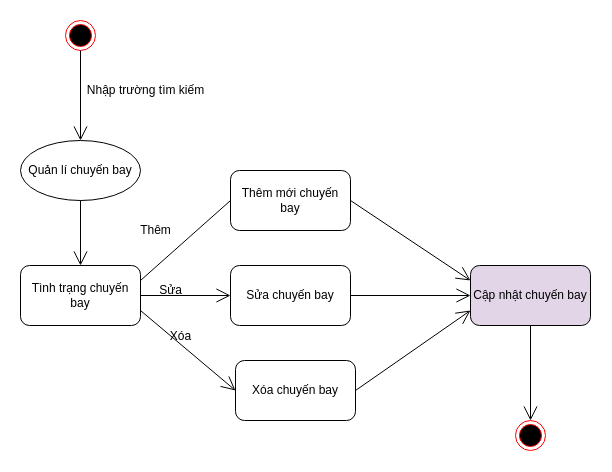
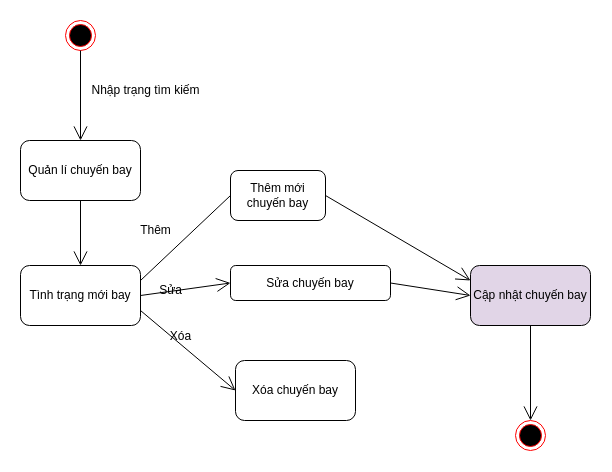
- <mxCell id="4" value="Nhập trường tìm kiếm" style="text;html=1;align=center;verticalAlign=middle;resizable=0;points=[];autosize=1;" parent="1" vertex="1"><mxGeometry x="80" y="80" width="130" height="20" as="geometry" /></mxCell>
+ <mxCell id="4" value="Nhập trạng tìm kiếm" style="text;html=1;align=center;verticalAlign=middle;resizable=0;points=[];autosize=1;" parent="1" vertex="1"><mxGeometry x="80" y="80" width="130" height="20" as="geometry" /></mxCell>
- <mxCell id="21" value="Quản lí chuyến bay" style="ellipse;whiteSpace=wrap;html=1;" vertex="1" parent="1"><mxGeometry x="20" y="140" width="120" height="60" as="geometry" /></mxCell>
+ <mxCell id="21" value="Quản lí chuyến bay" style="rounded=1;whiteSpace=wrap;html=1;" vertex="1" parent="1"><mxGeometry x="20" y="140" width="120" height="60" as="geometry" /></mxCell>
- <mxCell id="6" value="Thêm mới chuyến bay" style="rounded=1;whiteSpace=wrap;html=1;" vertex="1" parent="1"><mxGeometry x="230" y="170" width="120" height="60" as="geometry" /></mxCell>
+ <mxCell id="6" value="Thêm mới chuyến bay" style="rounded=1;whiteSpace=wrap;html=1;" vertex="1" parent="1"><mxGeometry x="230" y="170" width="95" height="50" as="geometry" /></mxCell>
- <mxCell id="5" value="Tình trạng chuyến bay" style="rounded=1;whiteSpace=wrap;html=1;" vertex="1" parent="1"><mxGeometry x="20" y="265" width="120" height="60" as="geometry" /></mxCell>
+ <mxCell id="5" value="Tình trạng mới bay" style="rounded=1;whiteSpace=wrap;html=1;" vertex="1" parent="1"><mxGeometry x="20" y="265" width="120" height="60" as="geometry" /></mxCell>
- <mxCell id="8" value="Sửa chuyến bay" style="rounded=1;whiteSpace=wrap;html=1;" vertex="1" parent="1"><mxGeometry x="230" y="265" width="120" height="60" as="geometry" /></mxCell>
+ <mxCell id="8" value="Sửa chuyến bay" style="rounded=1;whiteSpace=wrap;html=1;" vertex="1" parent="1"><mxGeometry x="230" y="265" width="160" height="35" as="geometry" /></mxCell>
- <mxCell id="15" value="" style="endArrow=open;endFill=1;endSize=12;html=1;exitX=1;exitY=0.5;exitDx=0;exitDy=0;entryX=0;entryY=0.75;entryDx=0;entryDy=0;" edge="1" parent="1" source="10" target="12"><mxGeometry width="160" relative="1" as="geometry"><mxPoint x="490" y="370" as="sourcePoint" /><mxPoint x="650" y="370" as="targetPoint" /></mxGeometry></mxCell>
